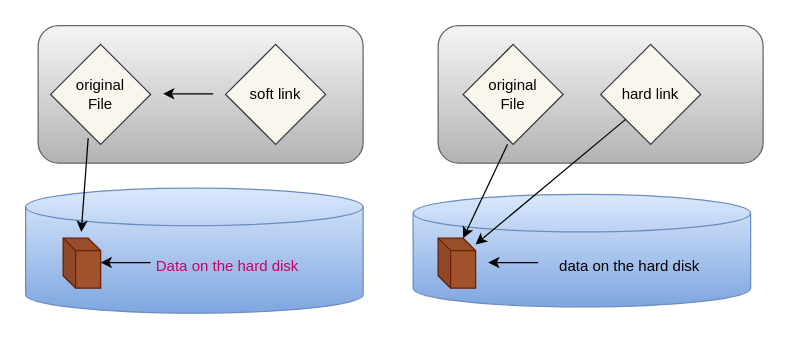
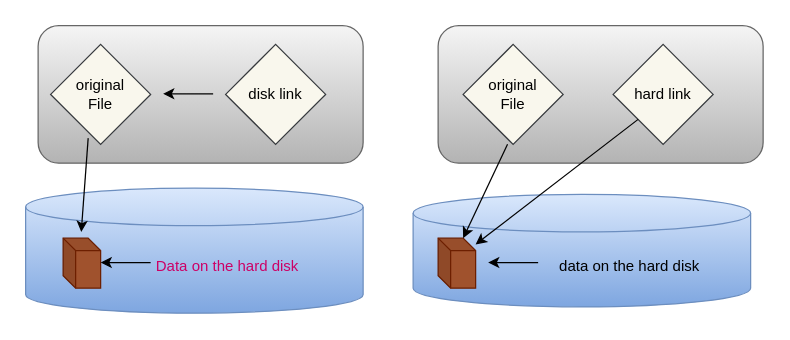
- <mxCell id="11" value="&lt;font color=&quot;#000000&quot;&gt;soft link&lt;/font&gt;" style="rhombus;whiteSpace=wrap;html=1;fillColor=#f9f7ed;strokeColor=#36393d;" vertex="1" parent="1"><mxGeometry x="180" y="35" width="80" height="80" as="geometry" /></mxCell>
+ <mxCell id="11" value="&lt;font color=&quot;#000000&quot;&gt;disk link&lt;/font&gt;" style="rhombus;whiteSpace=wrap;html=1;fillColor=#f9f7ed;strokeColor=#36393d;" vertex="1" parent="1"><mxGeometry x="180" y="35" width="80" height="80" as="geometry" /></mxCell>
- <mxCell id="13" value="&lt;font color=&quot;#000000&quot;&gt;hard link&lt;/font&gt;" style="rhombus;whiteSpace=wrap;html=1;fillColor=#f9f7ed;strokeColor=#36393d;" vertex="1" parent="1"><mxGeometry x="480" y="35" width="80" height="80" as="geometry" /></mxCell>
+ <mxCell id="13" value="&lt;font color=&quot;#000000&quot;&gt;hard link&lt;/font&gt;" style="rhombus;whiteSpace=wrap;html=1;fillColor=#f9f7ed;strokeColor=#36393d;" vertex="1" parent="1"><mxGeometry x="490" y="35" width="80" height="80" as="geometry" /></mxCell>
